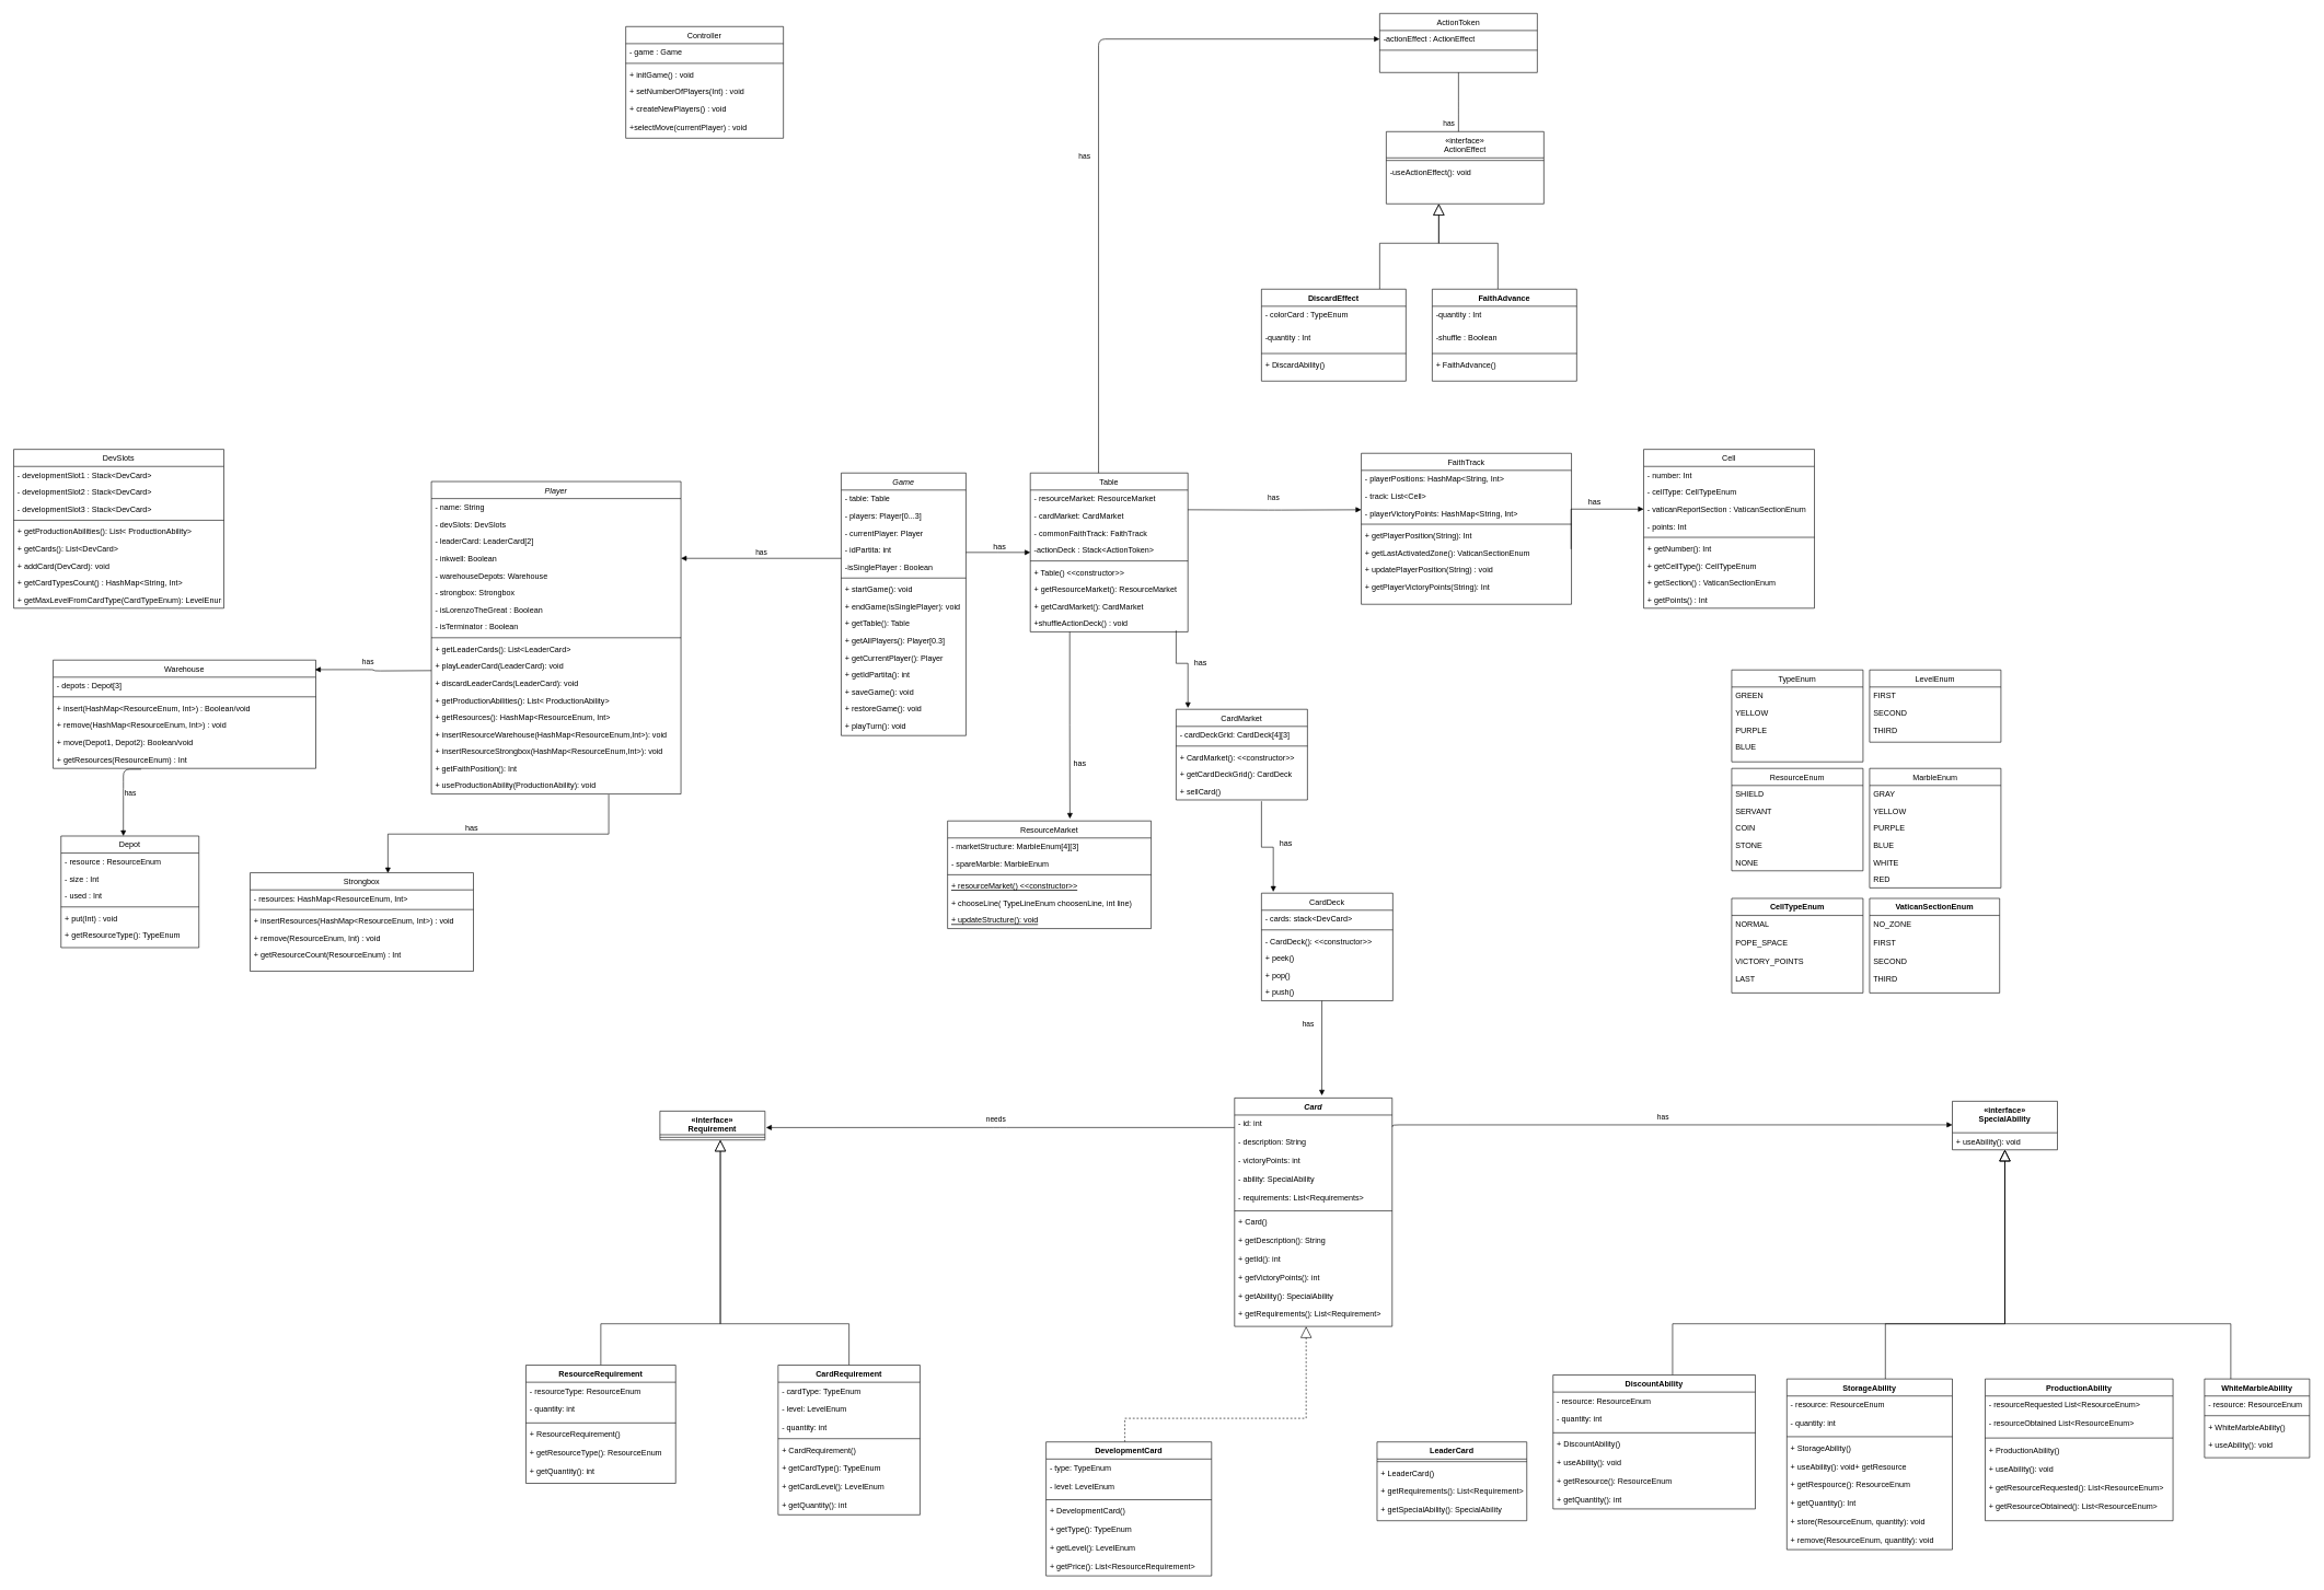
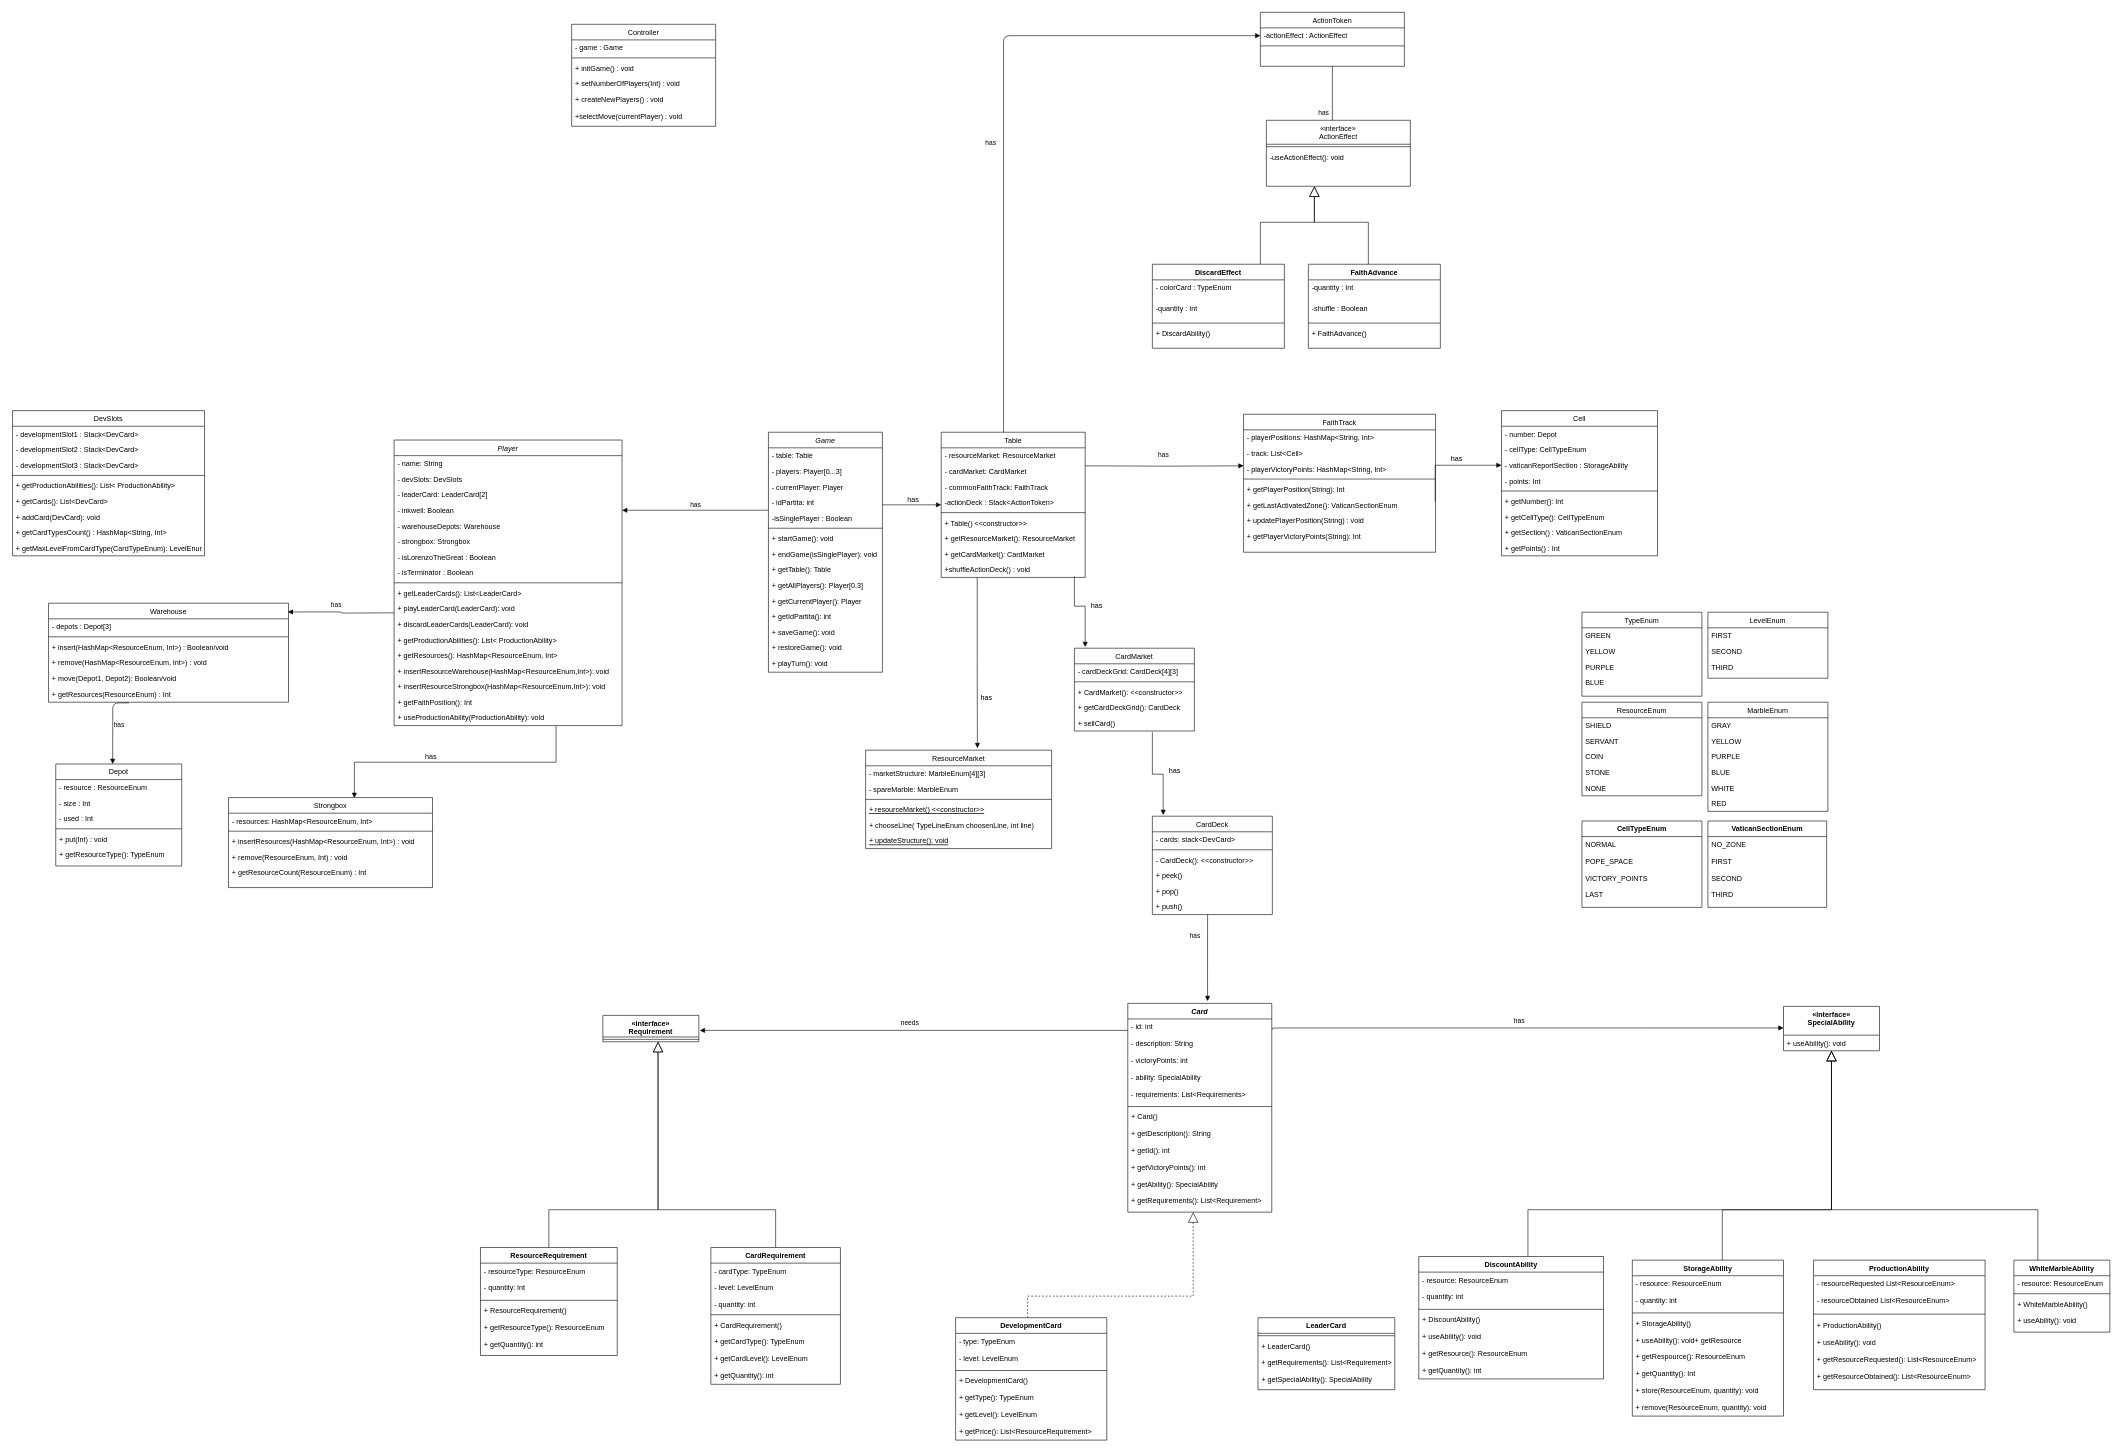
- <mxCell id="194" value="- number: Int" style="text;align=left;verticalAlign=top;spacingLeft=4;spacingRight=4;overflow=hidden;rotatable=0;points=[[0,0.5],[1,0.5]];portConstraint=eastwest;" parent="193" vertex="1"><mxGeometry y="26" width="260" height="26" as="geometry" /></mxCell>
+ <mxCell id="194" value="- number: Depot" style="text;align=left;verticalAlign=top;spacingLeft=4;spacingRight=4;overflow=hidden;rotatable=0;points=[[0,0.5],[1,0.5]];portConstraint=eastwest;" parent="193" vertex="1"><mxGeometry y="26" width="260" height="26" as="geometry" /></mxCell>
- <mxCell id="196" value="- vaticanReportSection : VaticanSectionEnum" style="text;align=left;verticalAlign=top;spacingLeft=4;spacingRight=4;overflow=hidden;rotatable=0;points=[[0,0.5],[1,0.5]];portConstraint=eastwest;rounded=0;shadow=0;html=0;" parent="193" vertex="1"><mxGeometry y="78" width="260" height="26" as="geometry" /></mxCell>
+ <mxCell id="196" value="- vaticanReportSection : StorageAbility" style="text;align=left;verticalAlign=top;spacingLeft=4;spacingRight=4;overflow=hidden;rotatable=0;points=[[0,0.5],[1,0.5]];portConstraint=eastwest;rounded=0;shadow=0;html=0;" parent="193" vertex="1"><mxGeometry y="78" width="260" height="26" as="geometry" /></mxCell>
